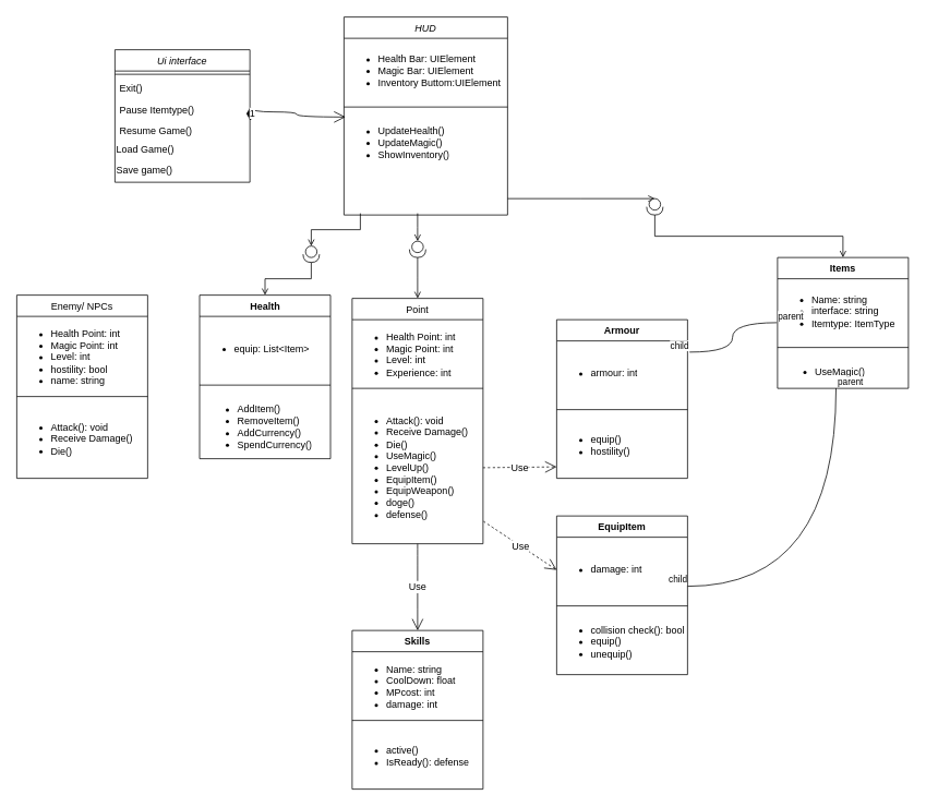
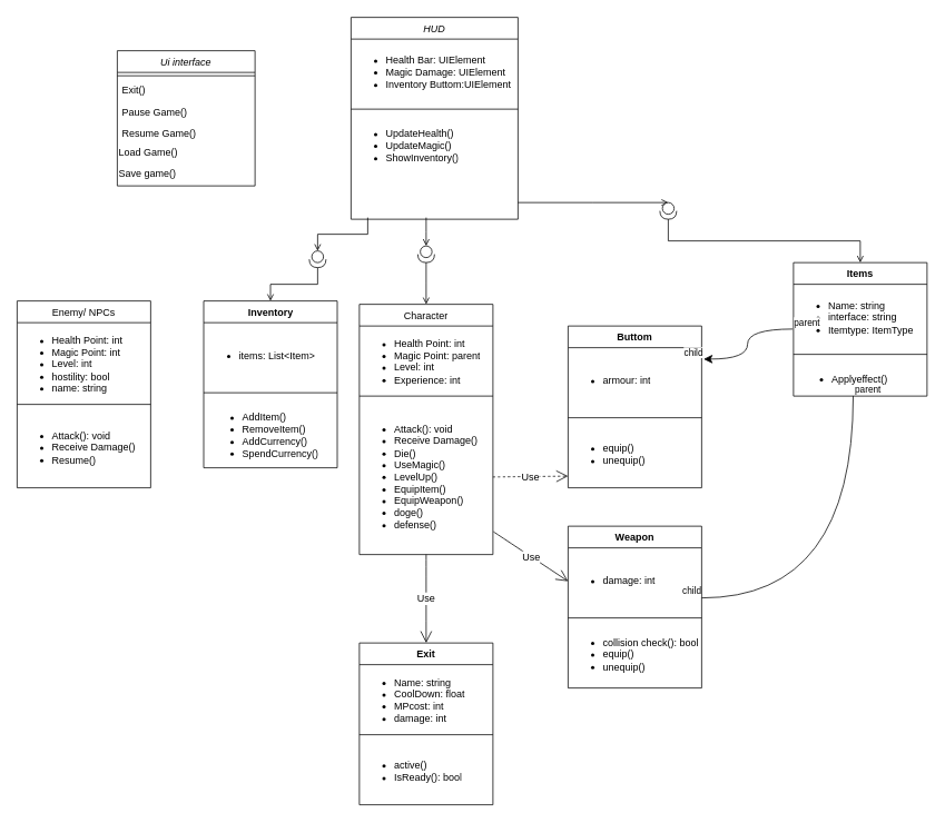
- <mxCell id="39" value="&lt;ul&gt;&lt;li&gt;&lt;span style=&quot;background-color: initial;&quot;&gt;Health Bar: UIElement&lt;/span&gt;&lt;/li&gt;&lt;li&gt;Magic Bar: UIElement&lt;/li&gt;&lt;li&gt;Inventory Buttom:UIElement&lt;/li&gt;&lt;/ul&gt;" style="text;strokeColor=none;fillColor=none;html=1;whiteSpace=wrap;verticalAlign=middle;overflow=hidden;" parent="38" vertex="1"><mxGeometry y="26" width="200" height="80" as="geometry" /></mxCell>
+ <mxCell id="39" value="&lt;ul&gt;&lt;li&gt;&lt;span style=&quot;background-color: initial;&quot;&gt;Health Bar: UIElement&lt;/span&gt;&lt;/li&gt;&lt;li&gt;Magic Damage: UIElement&lt;/li&gt;&lt;li&gt;Inventory Buttom:UIElement&lt;/li&gt;&lt;/ul&gt;" style="text;strokeColor=none;fillColor=none;html=1;whiteSpace=wrap;verticalAlign=middle;overflow=hidden;" parent="38" vertex="1"><mxGeometry y="26" width="200" height="80" as="geometry" /></mxCell>
- <mxCell id="5" value="Pause Itemtype()" style="text;align=left;verticalAlign=top;spacingLeft=4;spacingRight=4;overflow=hidden;rotatable=0;points=[[0,0.5],[1,0.5]];portConstraint=eastwest;rounded=0;shadow=0;html=0;" parent="2" vertex="1"><mxGeometry y="60" width="165" height="26" as="geometry" /></mxCell>
+ <mxCell id="5" value="Pause Game()" style="text;align=left;verticalAlign=top;spacingLeft=4;spacingRight=4;overflow=hidden;rotatable=0;points=[[0,0.5],[1,0.5]];portConstraint=eastwest;rounded=0;shadow=0;html=0;" parent="2" vertex="1"><mxGeometry y="60" width="165" height="26" as="geometry" /></mxCell>
- <mxCell id="50" value="1" style="endArrow=open;html=1;endSize=12;startArrow=diamondThin;startSize=14;startFill=1;edgeStyle=orthogonalEdgeStyle;align=left;verticalAlign=bottom;rounded=0;fontSize=12;curved=1;exitX=1.004;exitY=0.026;exitDx=0;exitDy=0;exitPerimeter=0;entryX=0.01;entryY=0.103;entryDx=0;entryDy=0;entryPerimeter=0;" edge="1" parent="1" source="6" target="41"><mxGeometry x="-1" y="3" relative="1" as="geometry"><mxPoint x="390" y="200" as="sourcePoint" /><mxPoint x="550" y="200" as="targetPoint" /></mxGeometry></mxCell>
- <mxCell id="34" value="Health" style="swimlane;fontStyle=1;align=center;verticalAlign=top;childLayout=stackLayout;horizontal=1;startSize=26;horizontalStack=0;resizeParent=1;resizeParentMax=0;resizeLast=0;collapsible=1;marginBottom=0;whiteSpace=wrap;html=1;" parent="1" vertex="1"><mxGeometry x="243.5" y="360" width="160" height="200" as="geometry" /></mxCell>
+ <mxCell id="34" value="Inventory" style="swimlane;fontStyle=1;align=center;verticalAlign=top;childLayout=stackLayout;horizontal=1;startSize=26;horizontalStack=0;resizeParent=1;resizeParentMax=0;resizeLast=0;collapsible=1;marginBottom=0;whiteSpace=wrap;html=1;" parent="1" vertex="1"><mxGeometry x="243.5" y="360" width="160" height="200" as="geometry" /></mxCell>
- <mxCell id="9" value="Point" style="swimlane;fontStyle=0;align=center;verticalAlign=top;childLayout=stackLayout;horizontal=1;startSize=26;horizontalStack=0;resizeParent=1;resizeLast=0;collapsible=1;marginBottom=0;rounded=0;shadow=0;strokeWidth=1;" parent="1" vertex="1"><mxGeometry x="430" y="364" width="160" height="300" as="geometry"><mxRectangle x="550" y="140" width="160" height="26" as="alternateBounds" /></mxGeometry></mxCell>
+ <mxCell id="9" value="Character" style="swimlane;fontStyle=0;align=center;verticalAlign=top;childLayout=stackLayout;horizontal=1;startSize=26;horizontalStack=0;resizeParent=1;resizeLast=0;collapsible=1;marginBottom=0;rounded=0;shadow=0;strokeWidth=1;" parent="1" vertex="1"><mxGeometry x="430" y="364" width="160" height="300" as="geometry"><mxRectangle x="550" y="140" width="160" height="26" as="alternateBounds" /></mxGeometry></mxCell>
- <mxCell id="30" value="Armour" style="swimlane;fontStyle=1;align=center;verticalAlign=top;childLayout=stackLayout;horizontal=1;startSize=26;horizontalStack=0;resizeParent=1;resizeParentMax=0;resizeLast=0;collapsible=1;marginBottom=0;whiteSpace=wrap;html=1;" parent="1" vertex="1"><mxGeometry x="680" y="390" width="160" height="194" as="geometry" /></mxCell>
+ <mxCell id="30" value="Buttom" style="swimlane;fontStyle=1;align=center;verticalAlign=top;childLayout=stackLayout;horizontal=1;startSize=26;horizontalStack=0;resizeParent=1;resizeParentMax=0;resizeLast=0;collapsible=1;marginBottom=0;whiteSpace=wrap;html=1;" parent="1" vertex="1"><mxGeometry x="680" y="390" width="160" height="194" as="geometry" /></mxCell>
- <mxCell id="35" value="&lt;ul&gt;&lt;li&gt;equip: List&amp;lt;Item&amp;gt;&lt;/li&gt;&lt;/ul&gt;" style="text;strokeColor=none;fillColor=none;html=1;whiteSpace=wrap;verticalAlign=middle;overflow=hidden;" parent="34" vertex="1"><mxGeometry y="26" width="160" height="80" as="geometry" /></mxCell>
+ <mxCell id="35" value="&lt;ul&gt;&lt;li&gt;items: List&amp;lt;Item&amp;gt;&lt;/li&gt;&lt;/ul&gt;" style="text;strokeColor=none;fillColor=none;html=1;whiteSpace=wrap;verticalAlign=middle;overflow=hidden;" parent="34" vertex="1"><mxGeometry y="26" width="160" height="80" as="geometry" /></mxCell>
- <mxCell id="10" value="&lt;ul&gt;&lt;li&gt;Health Point: int&lt;/li&gt;&lt;li&gt;Magic Point: int&lt;/li&gt;&lt;li&gt;Level: int&lt;/li&gt;&lt;li&gt;Experience: int&lt;/li&gt;&lt;/ul&gt;" style="text;strokeColor=none;fillColor=none;html=1;whiteSpace=wrap;verticalAlign=middle;overflow=hidden;" parent="9" vertex="1"><mxGeometry y="26" width="160" height="80" as="geometry" /></mxCell>
+ <mxCell id="10" value="&lt;ul&gt;&lt;li&gt;Health Point: int&lt;/li&gt;&lt;li&gt;Magic Point: parent&lt;/li&gt;&lt;li&gt;Level: int&lt;/li&gt;&lt;li&gt;Experience: int&lt;/li&gt;&lt;/ul&gt;" style="text;strokeColor=none;fillColor=none;html=1;whiteSpace=wrap;verticalAlign=middle;overflow=hidden;" parent="9" vertex="1"><mxGeometry y="26" width="160" height="80" as="geometry" /></mxCell>
- <mxCell id="45" value="" style="endArrow=none;html=1;edgeStyle=orthogonalEdgeStyle;rounded=0;fontSize=12;startSize=8;endSize=8;curved=1;exitX=-0.006;exitY=0.671;exitDx=0;exitDy=0;exitPerimeter=0;entryX=1.015;entryY=0.171;entryDx=0;entryDy=0;entryPerimeter=0;" edge="1" parent="1" source="19" target="31"><mxGeometry relative="1" as="geometry"><mxPoint x="720" y="530" as="sourcePoint" /><mxPoint x="880" y="530" as="targetPoint" /></mxGeometry></mxCell>
+ <mxCell id="45" value="" style="endArrow=classic;html=1;edgeStyle=orthogonalEdgeStyle;rounded=0;fontSize=12;startSize=8;endSize=8;curved=1;exitX=-0.006;exitY=0.671;exitDx=0;exitDy=0;exitPerimeter=0;entryX=1.015;entryY=0.171;entryDx=0;entryDy=0;entryPerimeter=0;" edge="1" parent="1" source="19" target="31"><mxGeometry relative="1" as="geometry"><mxPoint x="720" y="530" as="sourcePoint" /><mxPoint x="880" y="530" as="targetPoint" /></mxGeometry></mxCell>
- <mxCell id="21" value="&lt;ul&gt;&lt;li&gt;UseMagic()&lt;/li&gt;&lt;/ul&gt;" style="text;strokeColor=none;fillColor=none;align=left;verticalAlign=top;spacingLeft=4;spacingRight=4;overflow=hidden;rotatable=0;points=[[0,0.5],[1,0.5]];portConstraint=eastwest;whiteSpace=wrap;html=1;" parent="18" vertex="1"><mxGeometry y="114" width="160" height="46" as="geometry" /></mxCell>
+ <mxCell id="21" value="&lt;ul&gt;&lt;li&gt;Applyeffect()&lt;/li&gt;&lt;/ul&gt;" style="text;strokeColor=none;fillColor=none;align=left;verticalAlign=top;spacingLeft=4;spacingRight=4;overflow=hidden;rotatable=0;points=[[0,0.5],[1,0.5]];portConstraint=eastwest;whiteSpace=wrap;html=1;" parent="18" vertex="1"><mxGeometry y="114" width="160" height="46" as="geometry" /></mxCell>
- <mxCell id="17" value="&lt;ul&gt;&lt;li&gt;Attack(): void&lt;/li&gt;&lt;li&gt;Receive Damage()&lt;/li&gt;&lt;li&gt;Die()&lt;/li&gt;&lt;/ul&gt;" style="text;strokeColor=none;fillColor=none;html=1;whiteSpace=wrap;verticalAlign=middle;overflow=hidden;" parent="14" vertex="1"><mxGeometry y="128" width="160" height="96" as="geometry" /></mxCell>
+ <mxCell id="17" value="&lt;ul&gt;&lt;li&gt;Attack(): void&lt;/li&gt;&lt;li&gt;Receive Damage()&lt;/li&gt;&lt;li&gt;Resume()&lt;/li&gt;&lt;/ul&gt;" style="text;strokeColor=none;fillColor=none;html=1;whiteSpace=wrap;verticalAlign=middle;overflow=hidden;" parent="14" vertex="1"><mxGeometry y="128" width="160" height="96" as="geometry" /></mxCell>
- <mxCell id="33" value="&lt;ul&gt;&lt;li&gt;equip()&lt;/li&gt;&lt;li&gt;hostility()&lt;/li&gt;&lt;/ul&gt;" style="text;strokeColor=none;fillColor=none;html=1;whiteSpace=wrap;verticalAlign=middle;overflow=hidden;" parent="30" vertex="1"><mxGeometry y="114" width="160" height="80" as="geometry" /></mxCell>
+ <mxCell id="33" value="&lt;ul&gt;&lt;li&gt;equip()&lt;/li&gt;&lt;li&gt;unequip()&lt;/li&gt;&lt;/ul&gt;" style="text;strokeColor=none;fillColor=none;html=1;whiteSpace=wrap;verticalAlign=middle;overflow=hidden;" parent="30" vertex="1"><mxGeometry y="114" width="160" height="80" as="geometry" /></mxCell>
- <mxCell id="26" value="EquipItem" style="swimlane;fontStyle=1;align=center;verticalAlign=top;childLayout=stackLayout;horizontal=1;startSize=26;horizontalStack=0;resizeParent=1;resizeParentMax=0;resizeLast=0;collapsible=1;marginBottom=0;whiteSpace=wrap;html=1;" parent="1" vertex="1"><mxGeometry x="680" y="630" width="160" height="194" as="geometry" /></mxCell>
+ <mxCell id="26" value="Weapon" style="swimlane;fontStyle=1;align=center;verticalAlign=top;childLayout=stackLayout;horizontal=1;startSize=26;horizontalStack=0;resizeParent=1;resizeParentMax=0;resizeLast=0;collapsible=1;marginBottom=0;whiteSpace=wrap;html=1;" parent="1" vertex="1"><mxGeometry x="680" y="630" width="160" height="194" as="geometry" /></mxCell>
- <mxCell id="58" value="Use" style="endArrow=open;endSize=12;dashed=1;html=1;rounded=0;fontSize=12;curved=1;exitX=1.004;exitY=0.853;exitDx=0;exitDy=0;entryX=0;entryY=0.5;entryDx=0;entryDy=0;exitPerimeter=0;" edge="1" parent="1" source="12" target="27"><mxGeometry width="160" relative="1" as="geometry"><mxPoint x="520" y="674" as="sourcePoint" /><mxPoint x="520" y="780" as="targetPoint" /></mxGeometry></mxCell>
+ <mxCell id="58" value="Use" style="endArrow=open;endSize=12;dashed=0;html=1;rounded=0;fontSize=12;curved=1;exitX=1.004;exitY=0.853;exitDx=0;exitDy=0;entryX=0;entryY=0.5;entryDx=0;entryDy=0;exitPerimeter=0;" edge="1" parent="1" source="12" target="27"><mxGeometry width="160" relative="1" as="geometry"><mxPoint x="520" y="674" as="sourcePoint" /><mxPoint x="520" y="780" as="targetPoint" /></mxGeometry></mxCell>
- <mxCell id="22" value="Skills" style="swimlane;fontStyle=1;align=center;verticalAlign=top;childLayout=stackLayout;horizontal=1;startSize=26;horizontalStack=0;resizeParent=1;resizeParentMax=0;resizeLast=0;collapsible=1;marginBottom=0;whiteSpace=wrap;html=1;" parent="1" vertex="1"><mxGeometry x="430" y="770" width="160" height="194" as="geometry" /></mxCell>
+ <mxCell id="22" value="Exit" style="swimlane;fontStyle=1;align=center;verticalAlign=top;childLayout=stackLayout;horizontal=1;startSize=26;horizontalStack=0;resizeParent=1;resizeParentMax=0;resizeLast=0;collapsible=1;marginBottom=0;whiteSpace=wrap;html=1;" parent="1" vertex="1"><mxGeometry x="430" y="770" width="160" height="194" as="geometry" /></mxCell>
- <mxCell id="25" value="&lt;ul&gt;&lt;li&gt;active()&lt;/li&gt;&lt;li&gt;IsReady(): defense&lt;/li&gt;&lt;/ul&gt;" style="text;strokeColor=none;fillColor=none;html=1;whiteSpace=wrap;verticalAlign=middle;overflow=hidden;" parent="22" vertex="1"><mxGeometry y="114" width="160" height="80" as="geometry" /></mxCell>
+ <mxCell id="25" value="&lt;ul&gt;&lt;li&gt;active()&lt;/li&gt;&lt;li&gt;IsReady(): bool&lt;/li&gt;&lt;/ul&gt;" style="text;strokeColor=none;fillColor=none;html=1;whiteSpace=wrap;verticalAlign=middle;overflow=hidden;" parent="22" vertex="1"><mxGeometry y="114" width="160" height="80" as="geometry" /></mxCell>
